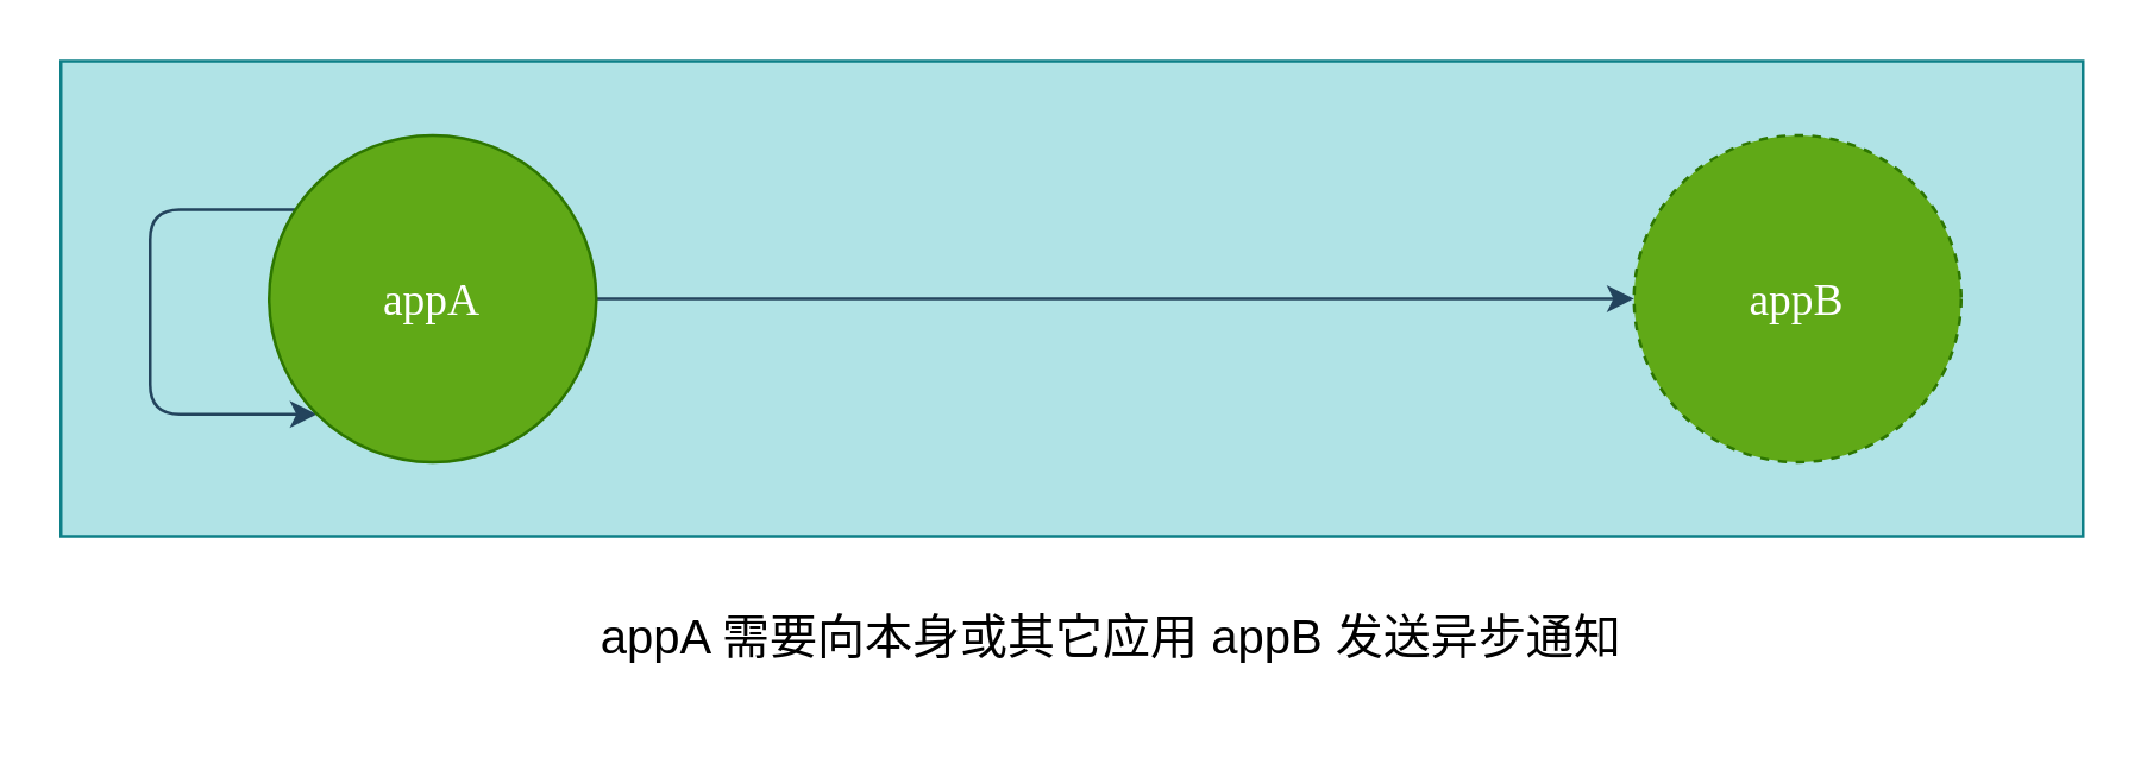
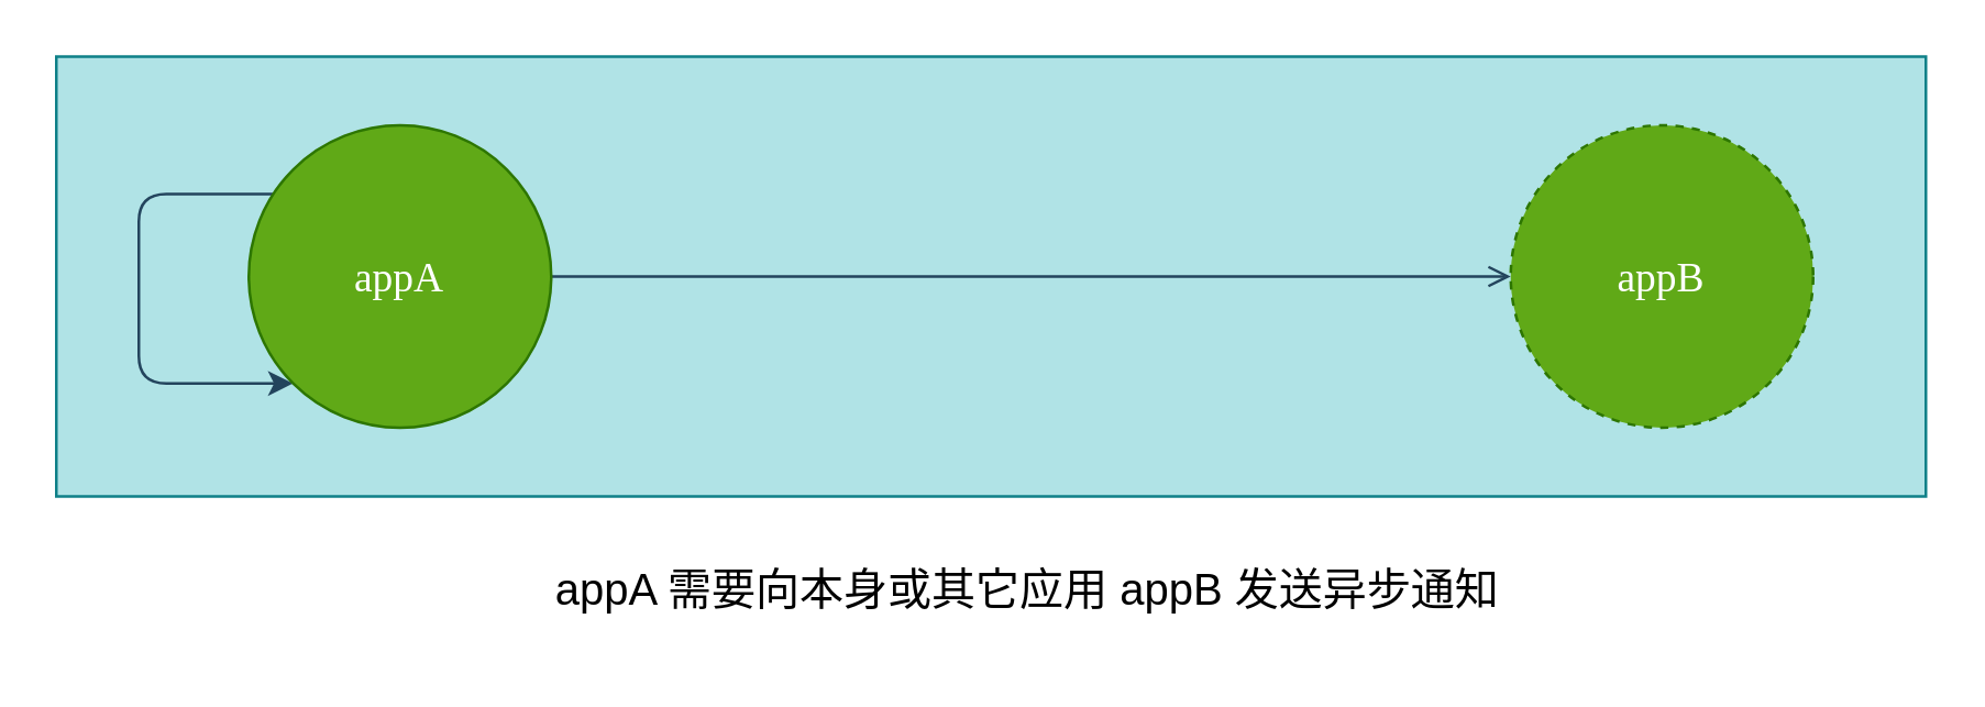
- <mxCell id="3" value="" style="endArrow=classic;html=1;fontFamily=Lucida Console;fontSize=15;exitX=1;exitY=0.5;exitDx=0;exitDy=0;fillColor=#bac8d3;strokeColor=#23445d;entryX=0;entryY=0.5;entryDx=0;entryDy=0;" edge="1" parent="1" source="7" target="8"><mxGeometry width="50" height="50" relative="1" as="geometry"><mxPoint x="194" y="100" as="sourcePoint" /><mxPoint x="474" y="100" as="targetPoint" /><Array as="points"><mxPoint x="474" y="100" /></Array></mxGeometry></mxCell>
+ <mxCell id="3" value="" style="endArrow=open;html=1;fontFamily=Lucida Console;fontSize=15;exitX=1;exitY=0.5;exitDx=0;exitDy=0;fillColor=#bac8d3;strokeColor=#23445d;entryX=0;entryY=0.5;entryDx=0;entryDy=0;" edge="1" parent="1" source="7" target="8"><mxGeometry width="50" height="50" relative="1" as="geometry"><mxPoint x="194" y="100" as="sourcePoint" /><mxPoint x="474" y="100" as="targetPoint" /><Array as="points"><mxPoint x="474" y="100" /></Array></mxGeometry></mxCell>
